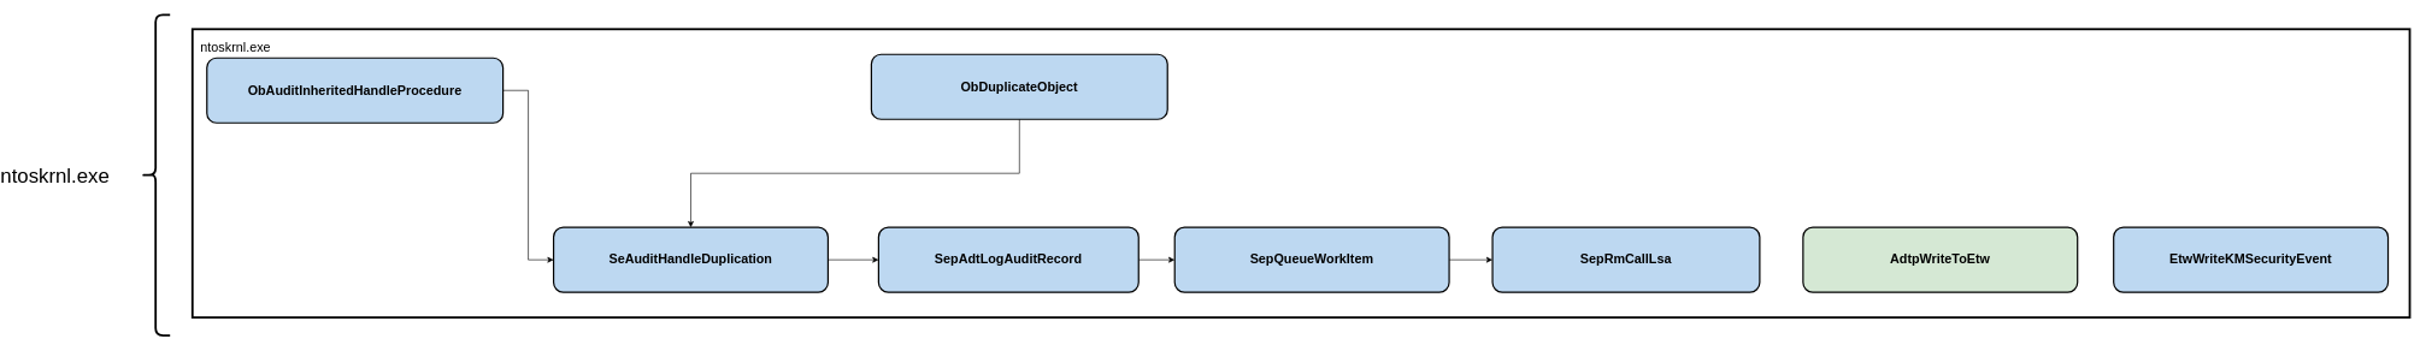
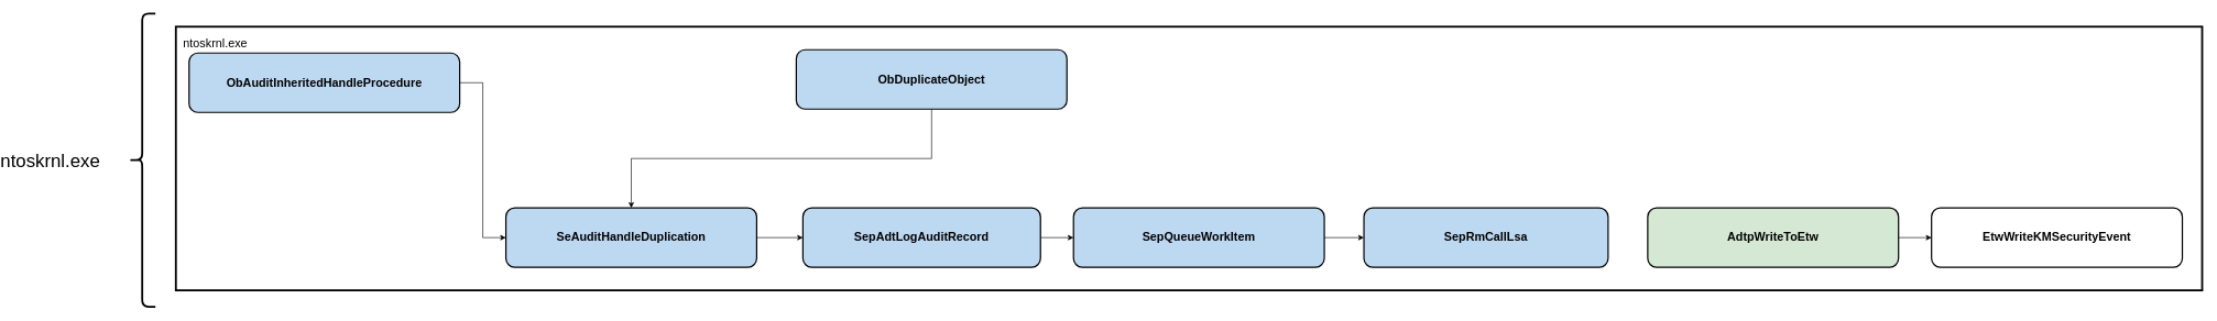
+ <mxCell id="14" style="edgeStyle=orthogonalEdgeStyle;rounded=0;orthogonalLoop=1;jettySize=auto;html=1;entryX=0;entryY=0.5;entryDx=0;entryDy=0;" edge="1" parent="1" source="15" target="16"><mxGeometry relative="1" as="geometry" /></mxCell>
- <mxCell id="16" value="&lt;b&gt;EtwWriteKMSecurityEvent&lt;/b&gt;" style="rounded=1;whiteSpace=wrap;html=1;fontSize=18;strokeWidth=2;fillColor=#BDD8F1;" vertex="1" parent="1"><mxGeometry x="2900" y="315" width="380" height="90" as="geometry" /></mxCell>
+ <mxCell id="16" value="&lt;b&gt;EtwWriteKMSecurityEvent&lt;/b&gt;" style="rounded=1;whiteSpace=wrap;html=1;fontSize=18;strokeWidth=2;fillColor=#ffffff;" vertex="1" parent="1"><mxGeometry x="2900" y="315" width="380" height="90" as="geometry" /></mxCell>
